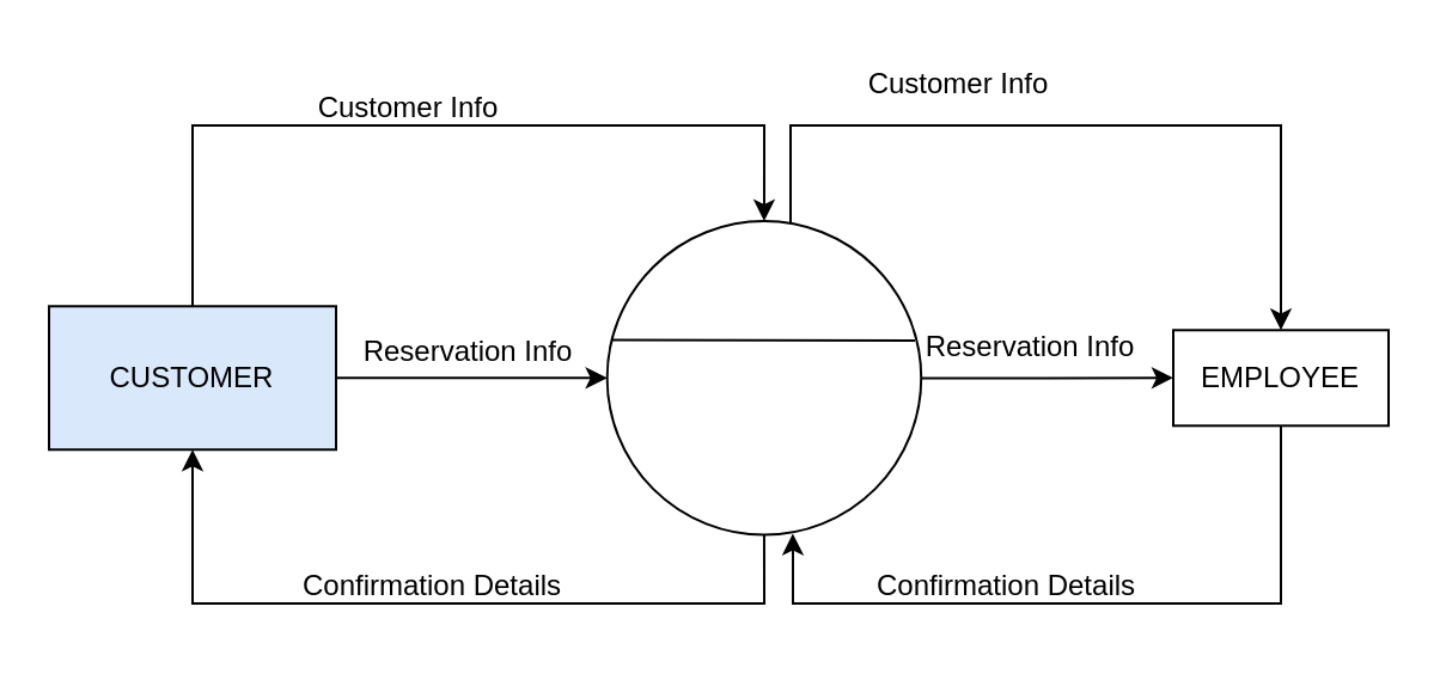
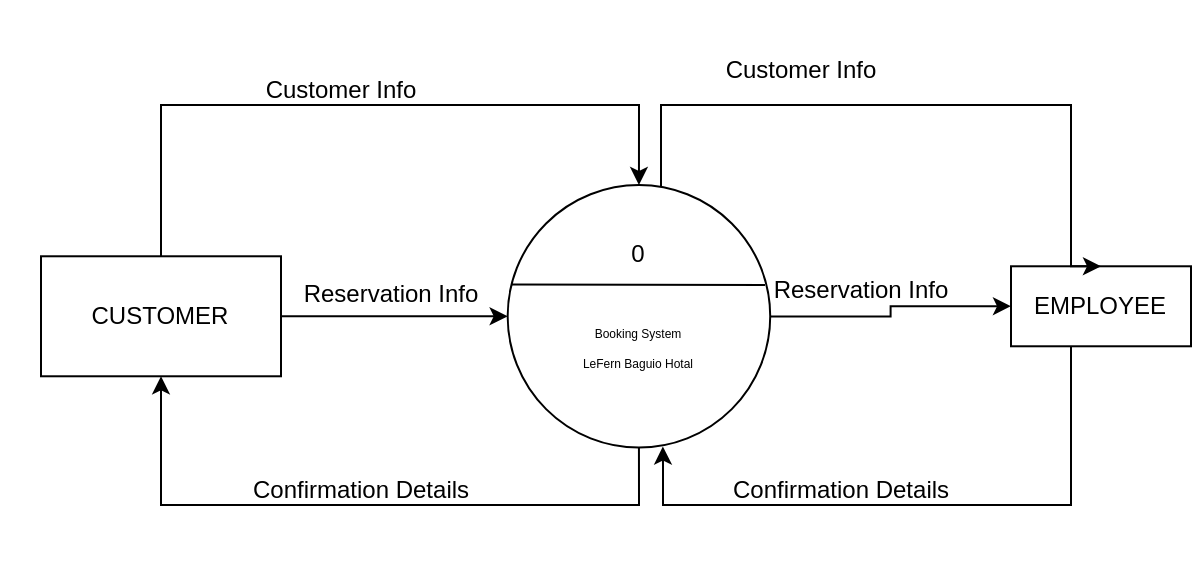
+ <mxCell id="9" value="0" style="text;html=1;align=center;verticalAlign=middle;whiteSpace=wrap;rounded=0;" vertex="1" parent="1"><mxGeometry x="288.97" y="112" width="60" height="30" as="geometry" /></mxCell>
- <mxCell id="13" value="CUSTOMER" style="whiteSpace=wrap;html=1;fillColor=#dae8fc;" vertex="1" parent="1"><mxGeometry x="20.004" y="127.643" width="120" height="60" as="geometry" /></mxCell>
+ <mxCell id="13" value="CUSTOMER" style="whiteSpace=wrap;html=1;" vertex="1" parent="1"><mxGeometry x="20.004" y="127.643" width="120" height="60" as="geometry" /></mxCell>
- <mxCell id="3" value="EMPLOYEE" style="rounded=0;whiteSpace=wrap;html=1;" vertex="1" parent="1"><mxGeometry x="490" y="137.64" width="90" height="40" as="geometry" /></mxCell>
+ <mxCell id="3" value="EMPLOYEE" style="rounded=0;whiteSpace=wrap;html=1;" vertex="1" parent="1"><mxGeometry x="505" y="132.64" width="90" height="40" as="geometry" /></mxCell>
+ <mxCell id="10" value="&lt;font style=&quot;font-size: 6px;&quot;&gt;Booking System&lt;/font&gt;&lt;div&gt;&lt;font style=&quot;font-size: 6px;&quot;&gt;LeFern Baguio Hotal&lt;/font&gt;&lt;/div&gt;" style="text;html=1;align=center;verticalAlign=middle;whiteSpace=wrap;rounded=0;" vertex="1" parent="1"><mxGeometry x="273.97" y="152" width="90" height="40" as="geometry" /></mxCell>
